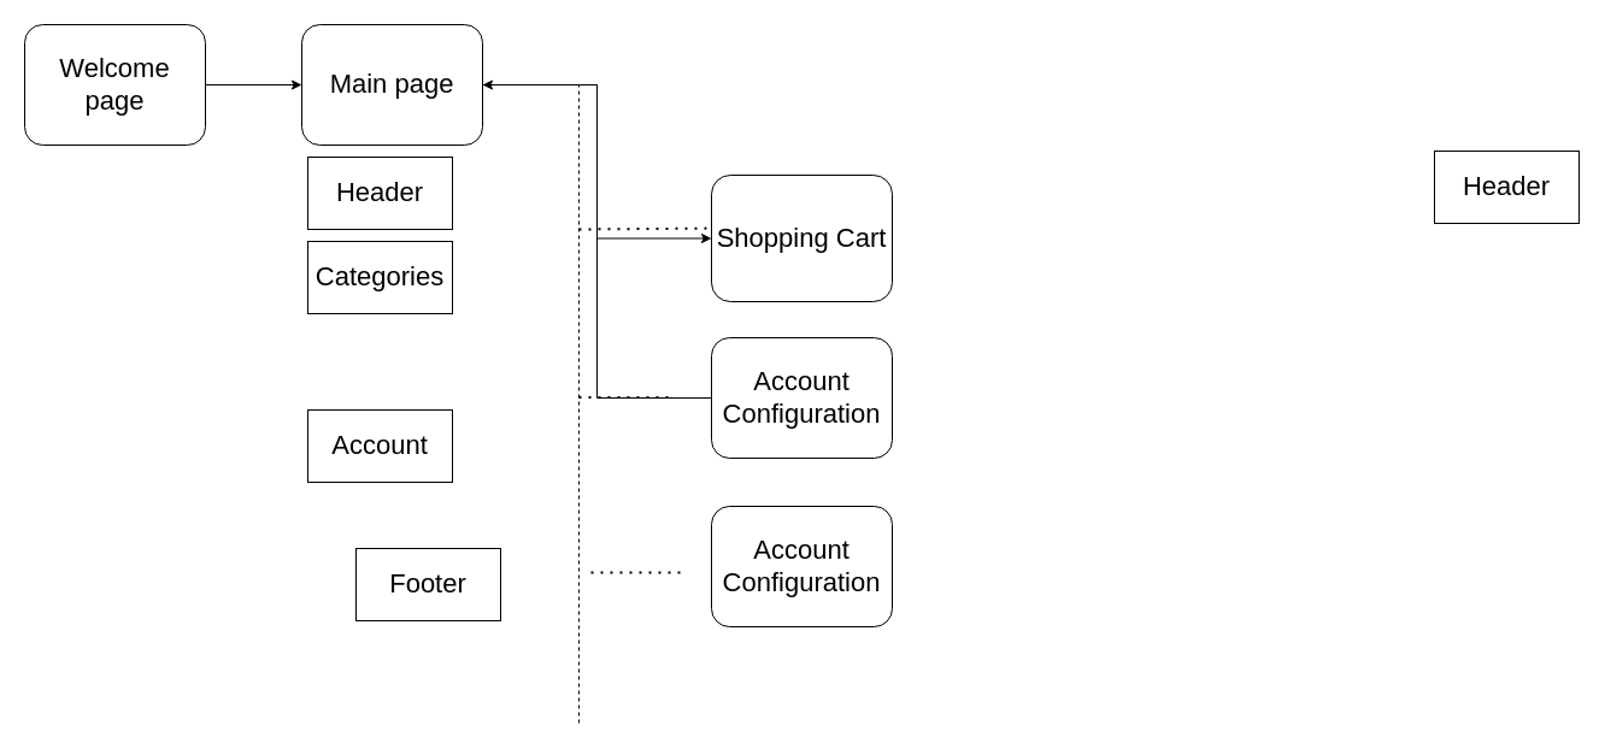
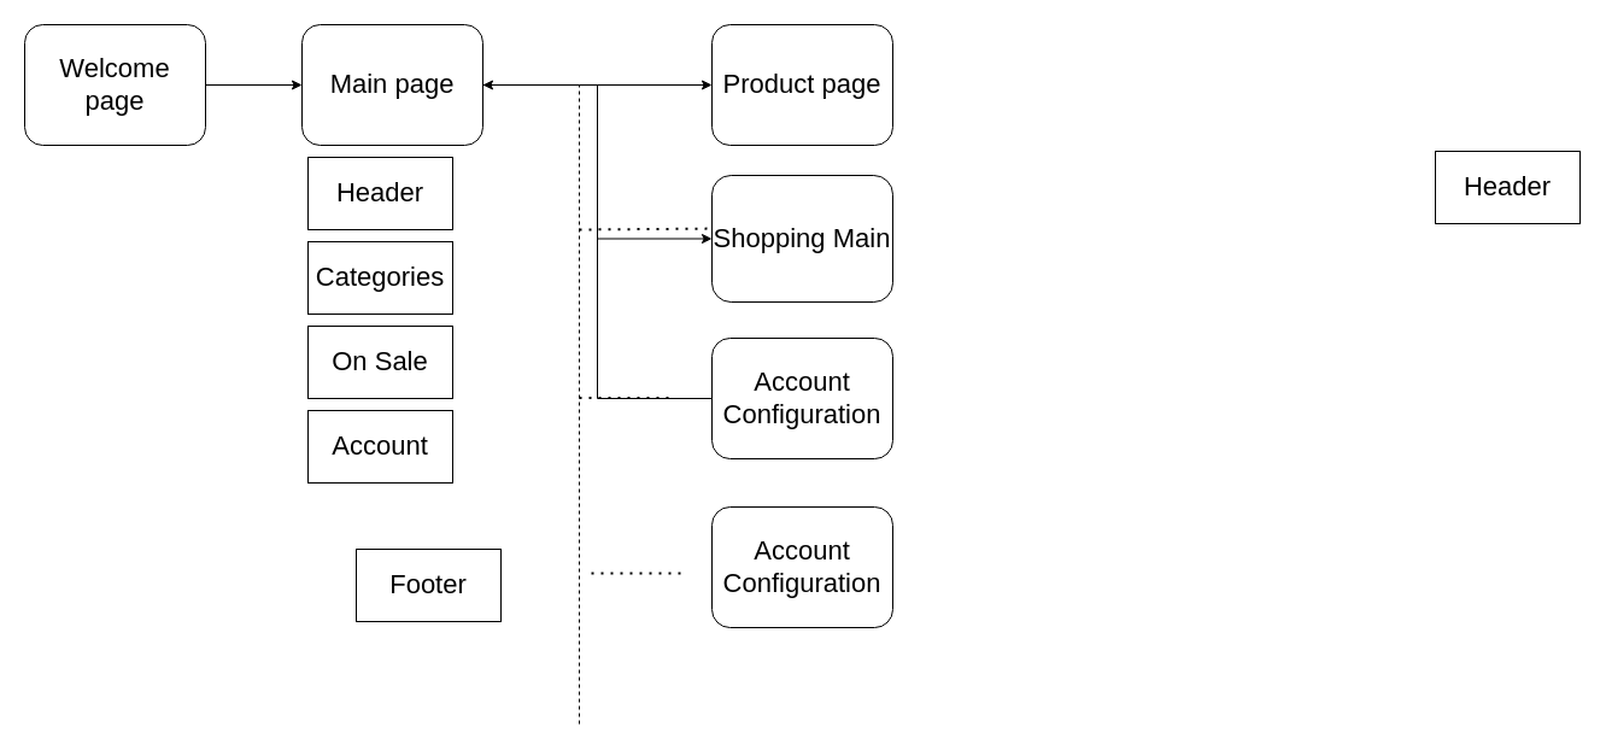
+ <mxCell id="6" style="edgeStyle=orthogonalEdgeStyle;rounded=0;orthogonalLoop=1;jettySize=auto;html=1;fontSize=22;exitX=1;exitY=0.5;exitDx=0;exitDy=0;entryX=0;entryY=0.5;entryDx=0;entryDy=0;" edge="1" parent="1" source="5" target="7"><mxGeometry relative="1" as="geometry"><mxPoint x="880" y="155" as="targetPoint" /><mxPoint x="390" y="165" as="sourcePoint" /><Array as="points"><mxPoint x="420" y="70" /><mxPoint x="420" y="70" /></Array></mxGeometry></mxCell>
+ <mxCell id="7" value="&lt;span style=&quot;font-size: 22px&quot;&gt;Product page&lt;/span&gt;" style="rounded=1;whiteSpace=wrap;html=1;" vertex="1" parent="1"><mxGeometry x="590" y="20" width="150" height="100" as="geometry" /></mxCell>
- <mxCell id="15" value="&lt;span style=&quot;font-size: 22px&quot;&gt;Shopping Cart&lt;/span&gt;" style="rounded=1;whiteSpace=wrap;html=1;" vertex="1" parent="1"><mxGeometry x="590" y="145" width="150" height="105" as="geometry" /></mxCell>
+ <mxCell id="15" value="&lt;span style=&quot;font-size: 22px&quot;&gt;Shopping Main&lt;/span&gt;" style="rounded=1;whiteSpace=wrap;html=1;" vertex="1" parent="1"><mxGeometry x="590" y="145" width="150" height="105" as="geometry" /></mxCell>
+ <mxCell id="11" value="On Sale" style="rounded=0;whiteSpace=wrap;html=1;fontSize=22;" vertex="1" parent="1"><mxGeometry x="255" y="270" width="120" height="60" as="geometry" /></mxCell>
